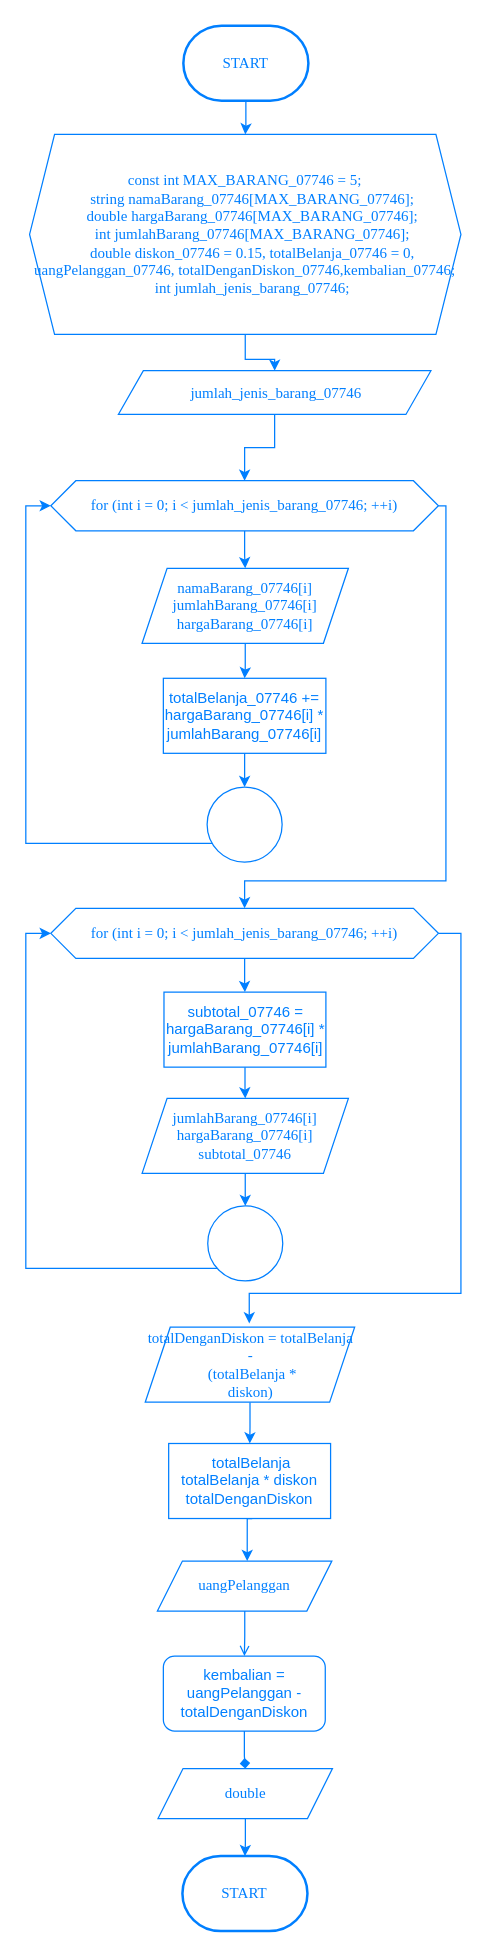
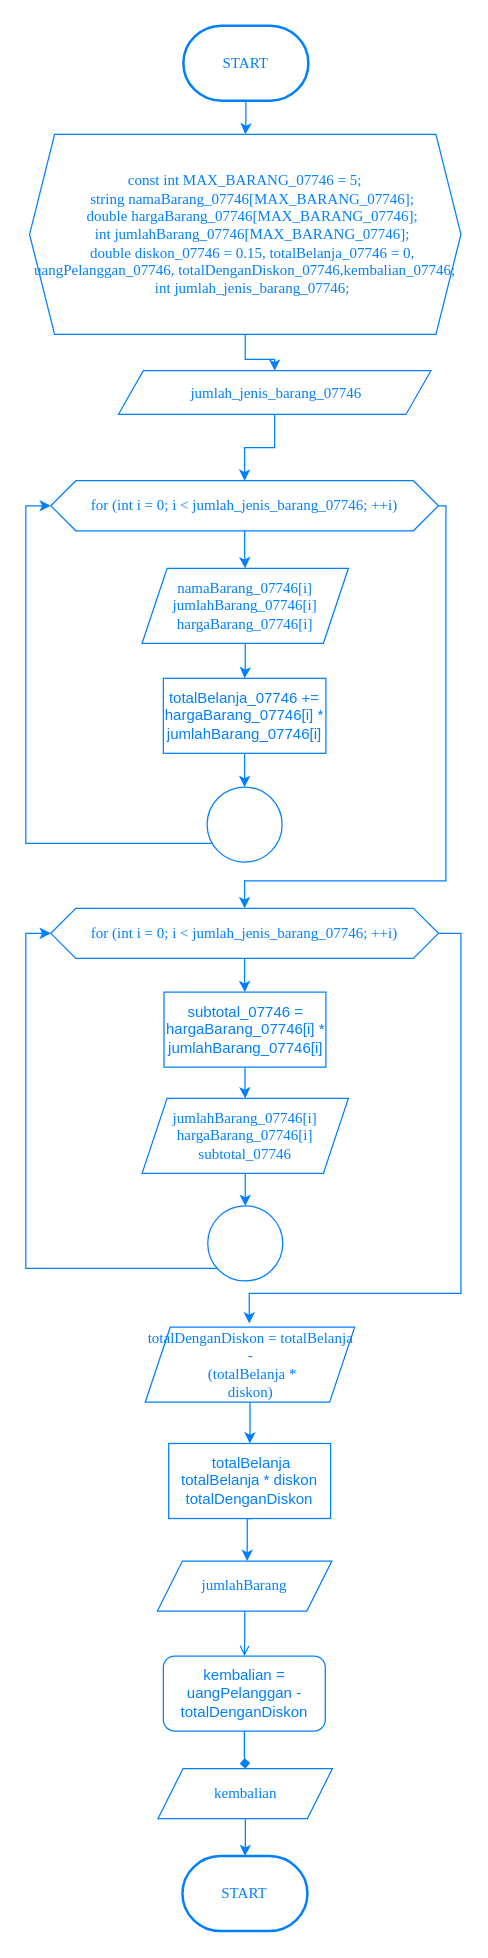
- <mxCell id="32" value="uangPelanggan" style="shape=parallelogram;perimeter=parallelogramPerimeter;whiteSpace=wrap;html=1;fixedSize=1;strokeColor=#007FFF;fontColor=#007FFF;fontFamily=consolas;" vertex="1" parent="1"><mxGeometry x="125.25" y="1248" width="139.5" height="40" as="geometry" /></mxCell>
+ <mxCell id="32" value="jumlahBarang" style="shape=parallelogram;perimeter=parallelogramPerimeter;whiteSpace=wrap;html=1;fixedSize=1;strokeColor=#007FFF;fontColor=#007FFF;fontFamily=consolas;" vertex="1" parent="1"><mxGeometry x="125.25" y="1248" width="139.5" height="40" as="geometry" /></mxCell>
- <mxCell id="36" value="double" style="shape=parallelogram;perimeter=parallelogramPerimeter;whiteSpace=wrap;html=1;fixedSize=1;strokeColor=#007FFF;fontColor=#007FFF;fontFamily=consolas;" vertex="1" parent="1"><mxGeometry x="125.75" y="1414" width="139.5" height="40" as="geometry" /></mxCell>
+ <mxCell id="36" value="kembalian" style="shape=parallelogram;perimeter=parallelogramPerimeter;whiteSpace=wrap;html=1;fixedSize=1;strokeColor=#007FFF;fontColor=#007FFF;fontFamily=consolas;" vertex="1" parent="1"><mxGeometry x="125.75" y="1414" width="139.5" height="40" as="geometry" /></mxCell>
